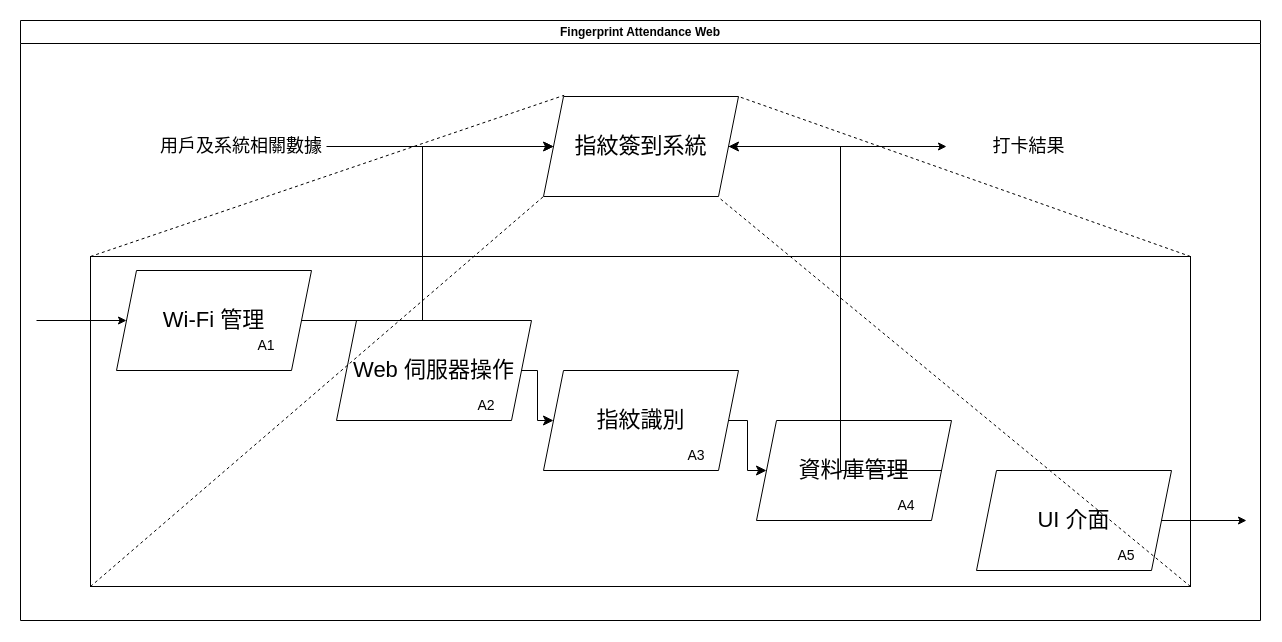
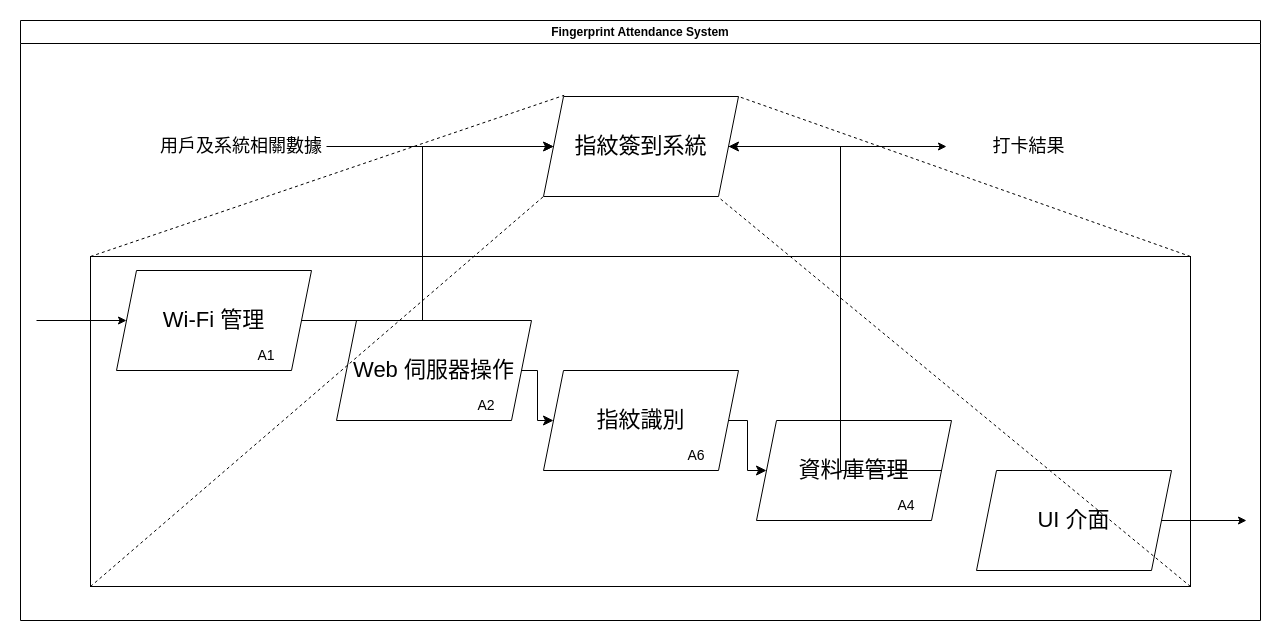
- <mxCell id="28" value="Fingerprint Attendance Web" style="swimlane;whiteSpace=wrap;html=1;" parent="1" vertex="1"><mxGeometry x="20" y="20" width="1240" height="600" as="geometry" /></mxCell>
+ <mxCell id="28" value="Fingerprint Attendance System" style="swimlane;whiteSpace=wrap;html=1;" parent="1" vertex="1"><mxGeometry x="20" y="20" width="1240" height="600" as="geometry" /></mxCell>
- <mxCell id="13" value="&lt;font style=&quot;font-size: 14px;&quot;&gt;A1&lt;br&gt;&lt;/font&gt;" style="text;strokeColor=none;align=center;fillColor=none;html=1;verticalAlign=middle;whiteSpace=wrap;rounded=0;" parent="1" vertex="1"><mxGeometry x="236" y="330" width="60" height="30" as="geometry" /></mxCell>
+ <mxCell id="13" value="&lt;font style=&quot;font-size: 14px;&quot;&gt;A1&lt;br&gt;&lt;/font&gt;" style="text;strokeColor=none;align=center;fillColor=none;html=1;verticalAlign=middle;whiteSpace=wrap;rounded=0;" parent="1" vertex="1"><mxGeometry x="236" y="340" width="60" height="30" as="geometry" /></mxCell>
- <mxCell id="15" value="&lt;font style=&quot;font-size: 14px;&quot;&gt;A3&lt;/font&gt;" style="text;strokeColor=none;align=center;fillColor=none;html=1;verticalAlign=middle;whiteSpace=wrap;rounded=0;" parent="1" vertex="1"><mxGeometry x="666" y="440" width="60" height="30" as="geometry" /></mxCell>
+ <mxCell id="15" value="&lt;font style=&quot;font-size: 14px;&quot;&gt;A6&lt;/font&gt;" style="text;strokeColor=none;align=center;fillColor=none;html=1;verticalAlign=middle;whiteSpace=wrap;rounded=0;" parent="1" vertex="1"><mxGeometry x="666" y="440" width="60" height="30" as="geometry" /></mxCell>
- <mxCell id="17" value="&lt;font style=&quot;font-size: 14px;&quot;&gt;A5&lt;/font&gt;" style="text;strokeColor=none;align=center;fillColor=none;html=1;verticalAlign=middle;whiteSpace=wrap;rounded=0;" parent="1" vertex="1"><mxGeometry x="1096" y="540" width="60" height="30" as="geometry" /></mxCell>
